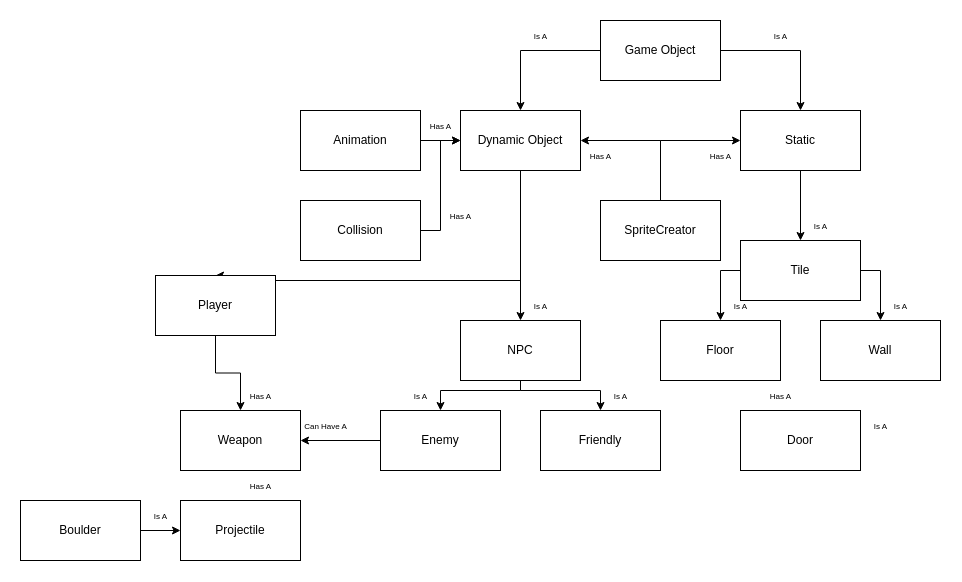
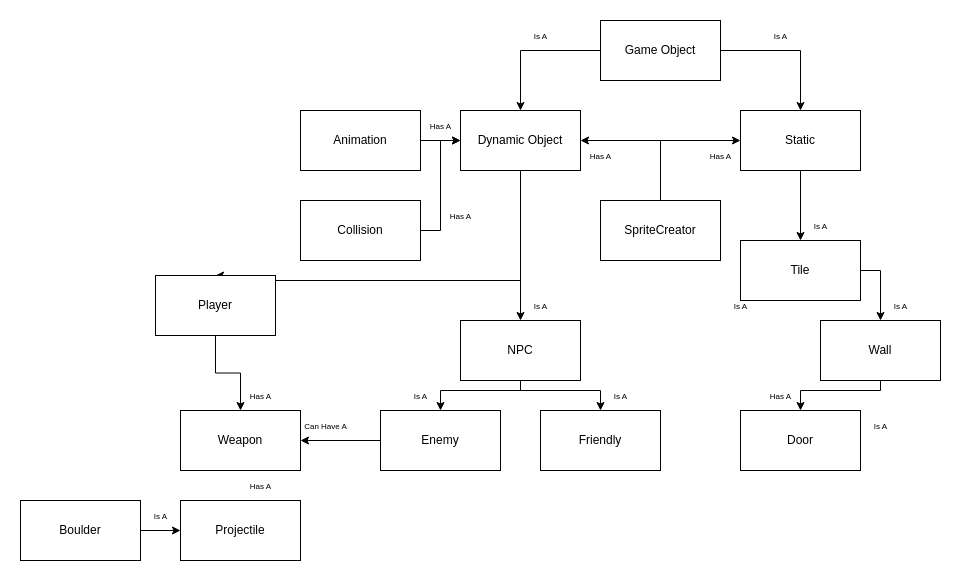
- <mxCell id="36" style="edgeStyle=orthogonalEdgeStyle;rounded=0;orthogonalLoop=1;jettySize=auto;html=1;exitX=0;exitY=0.5;exitDx=0;exitDy=0;entryX=0.5;entryY=0;entryDx=0;entryDy=0;" edge="1" parent="1" source="37" target="38"><mxGeometry relative="1" as="geometry" /></mxCell>
- <mxCell id="38" value="Floor" style="rounded=0;whiteSpace=wrap;html=1;" vertex="1" parent="1"><mxGeometry x="660" y="320" width="120" height="60" as="geometry" /></mxCell>
+ <mxCell id="39" style="edgeStyle=orthogonalEdgeStyle;rounded=0;orthogonalLoop=1;jettySize=auto;html=1;exitX=0.5;exitY=1;exitDx=0;exitDy=0;entryX=0.5;entryY=0;entryDx=0;entryDy=0;" edge="1" parent="1" source="40" target="51"><mxGeometry relative="1" as="geometry"><Array as="points"><mxPoint x="880" y="390" /><mxPoint x="800" y="390" /></Array></mxGeometry></mxCell>
